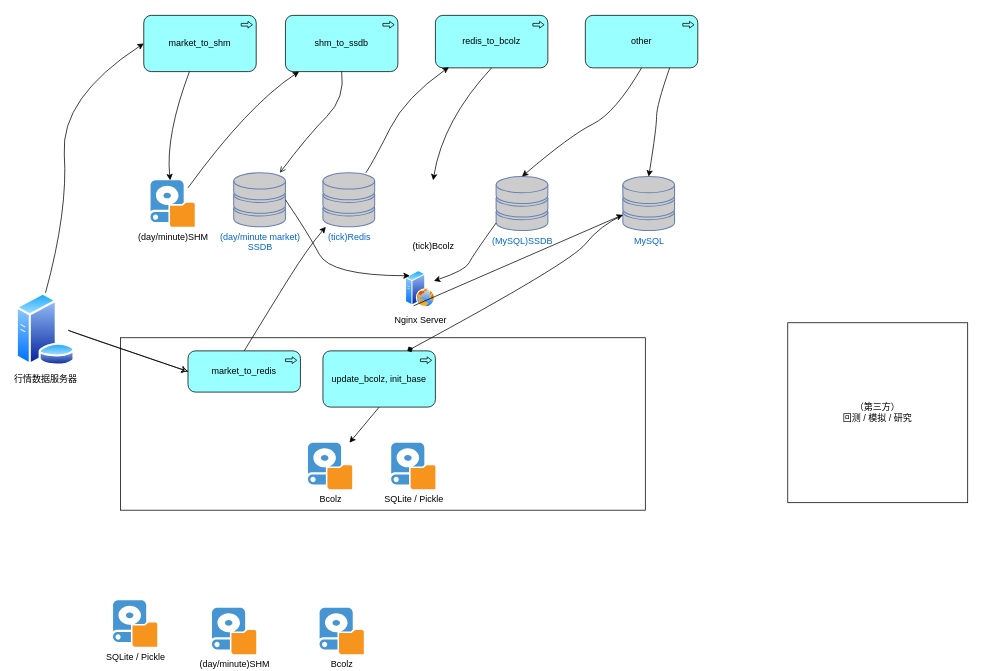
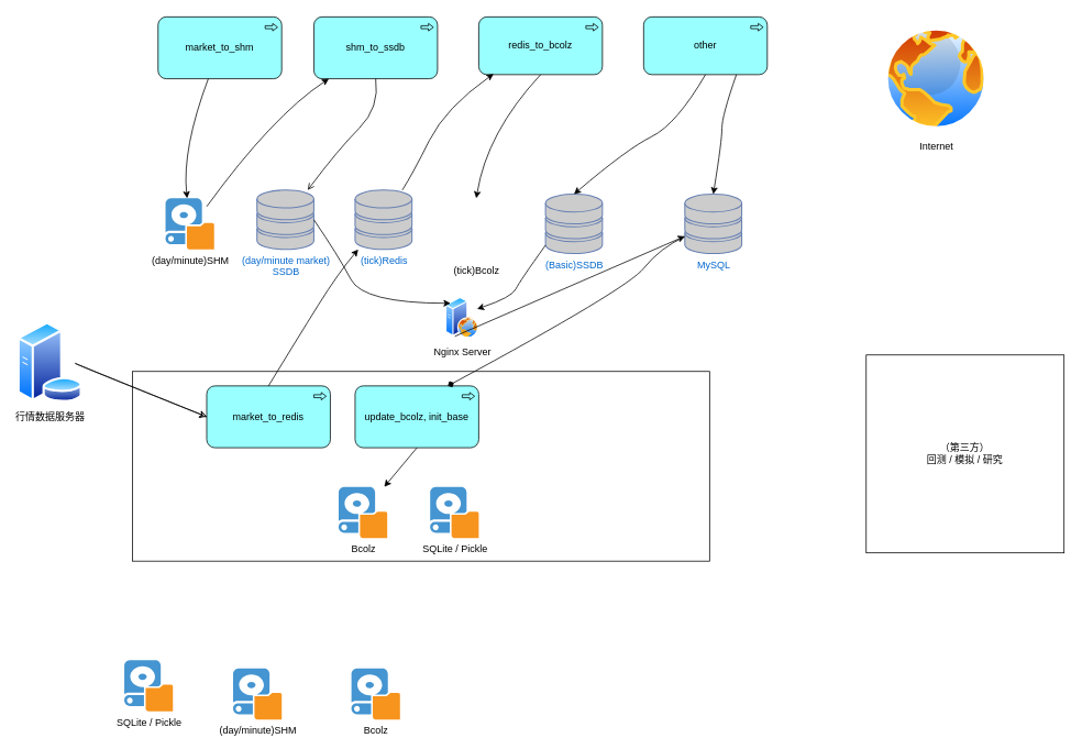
+ <mxCell id="22" value="Internet" style="aspect=fixed;perimeter=ellipsePerimeter;html=1;align=center;shadow=0;dashed=0;spacingTop=3;image;image=img/lib/active_directory/internet_globe.svg;glass=0;sketch=0;" vertex="1" parent="1"><mxGeometry x="1070" y="30" width="130" height="130" as="geometry" /></mxCell>
- <mxCell id="15" value="" style="curved=1;endArrow=classic;html=1;strokeWidth=1;exitX=0.5;exitY=0;exitDx=0;exitDy=0;entryX=0;entryY=0.5;entryDx=0;entryDy=0;entryPerimeter=0;" edge="1" parent="1" source="2" target="8"><mxGeometry width="50" height="50" relative="1" as="geometry"><mxPoint x="30" y="320" as="sourcePoint" /><mxPoint x="80" y="270" as="targetPoint" /><Array as="points"><mxPoint x="90" y="280" /><mxPoint x="80" y="130" /></Array></mxGeometry></mxCell>
- <mxCell id="24" value="(MySQL)SSDB" style="fontColor=#0066CC;verticalAlign=top;verticalLabelPosition=bottom;labelPosition=center;align=center;html=1;outlineConnect=0;fillColor=#CCCCCC;strokeColor=#6881B3;gradientColor=none;gradientDirection=north;strokeWidth=2;shape=mxgraph.networks.storage;" vertex="1" parent="1"><mxGeometry x="661" y="235" width="69" height="72" as="geometry" /></mxCell>
+ <mxCell id="24" value="(Basic)SSDB" style="fontColor=#0066CC;verticalAlign=top;verticalLabelPosition=bottom;labelPosition=center;align=center;html=1;outlineConnect=0;fillColor=#CCCCCC;strokeColor=#6881B3;gradientColor=none;gradientDirection=north;strokeWidth=2;shape=mxgraph.networks.storage;" vertex="1" parent="1"><mxGeometry x="661" y="235" width="69" height="72" as="geometry" /></mxCell>
- <mxCell id="9" value="market_to_redis" style="html=1;outlineConnect=0;whiteSpace=wrap;fillColor=#99ffff;shape=mxgraph.archimate3.application;appType=proc;archiType=rounded;" vertex="1" parent="1"><mxGeometry x="250" y="467.5" width="150" height="55" as="geometry" /></mxCell>
+ <mxCell id="9" value="market_to_redis" style="html=1;outlineConnect=0;whiteSpace=wrap;fillColor=#99ffff;shape=mxgraph.archimate3.application;appType=proc;archiType=rounded;" vertex="1" parent="1"><mxGeometry x="250" y="467.5" width="150" height="75" as="geometry" /></mxCell>
